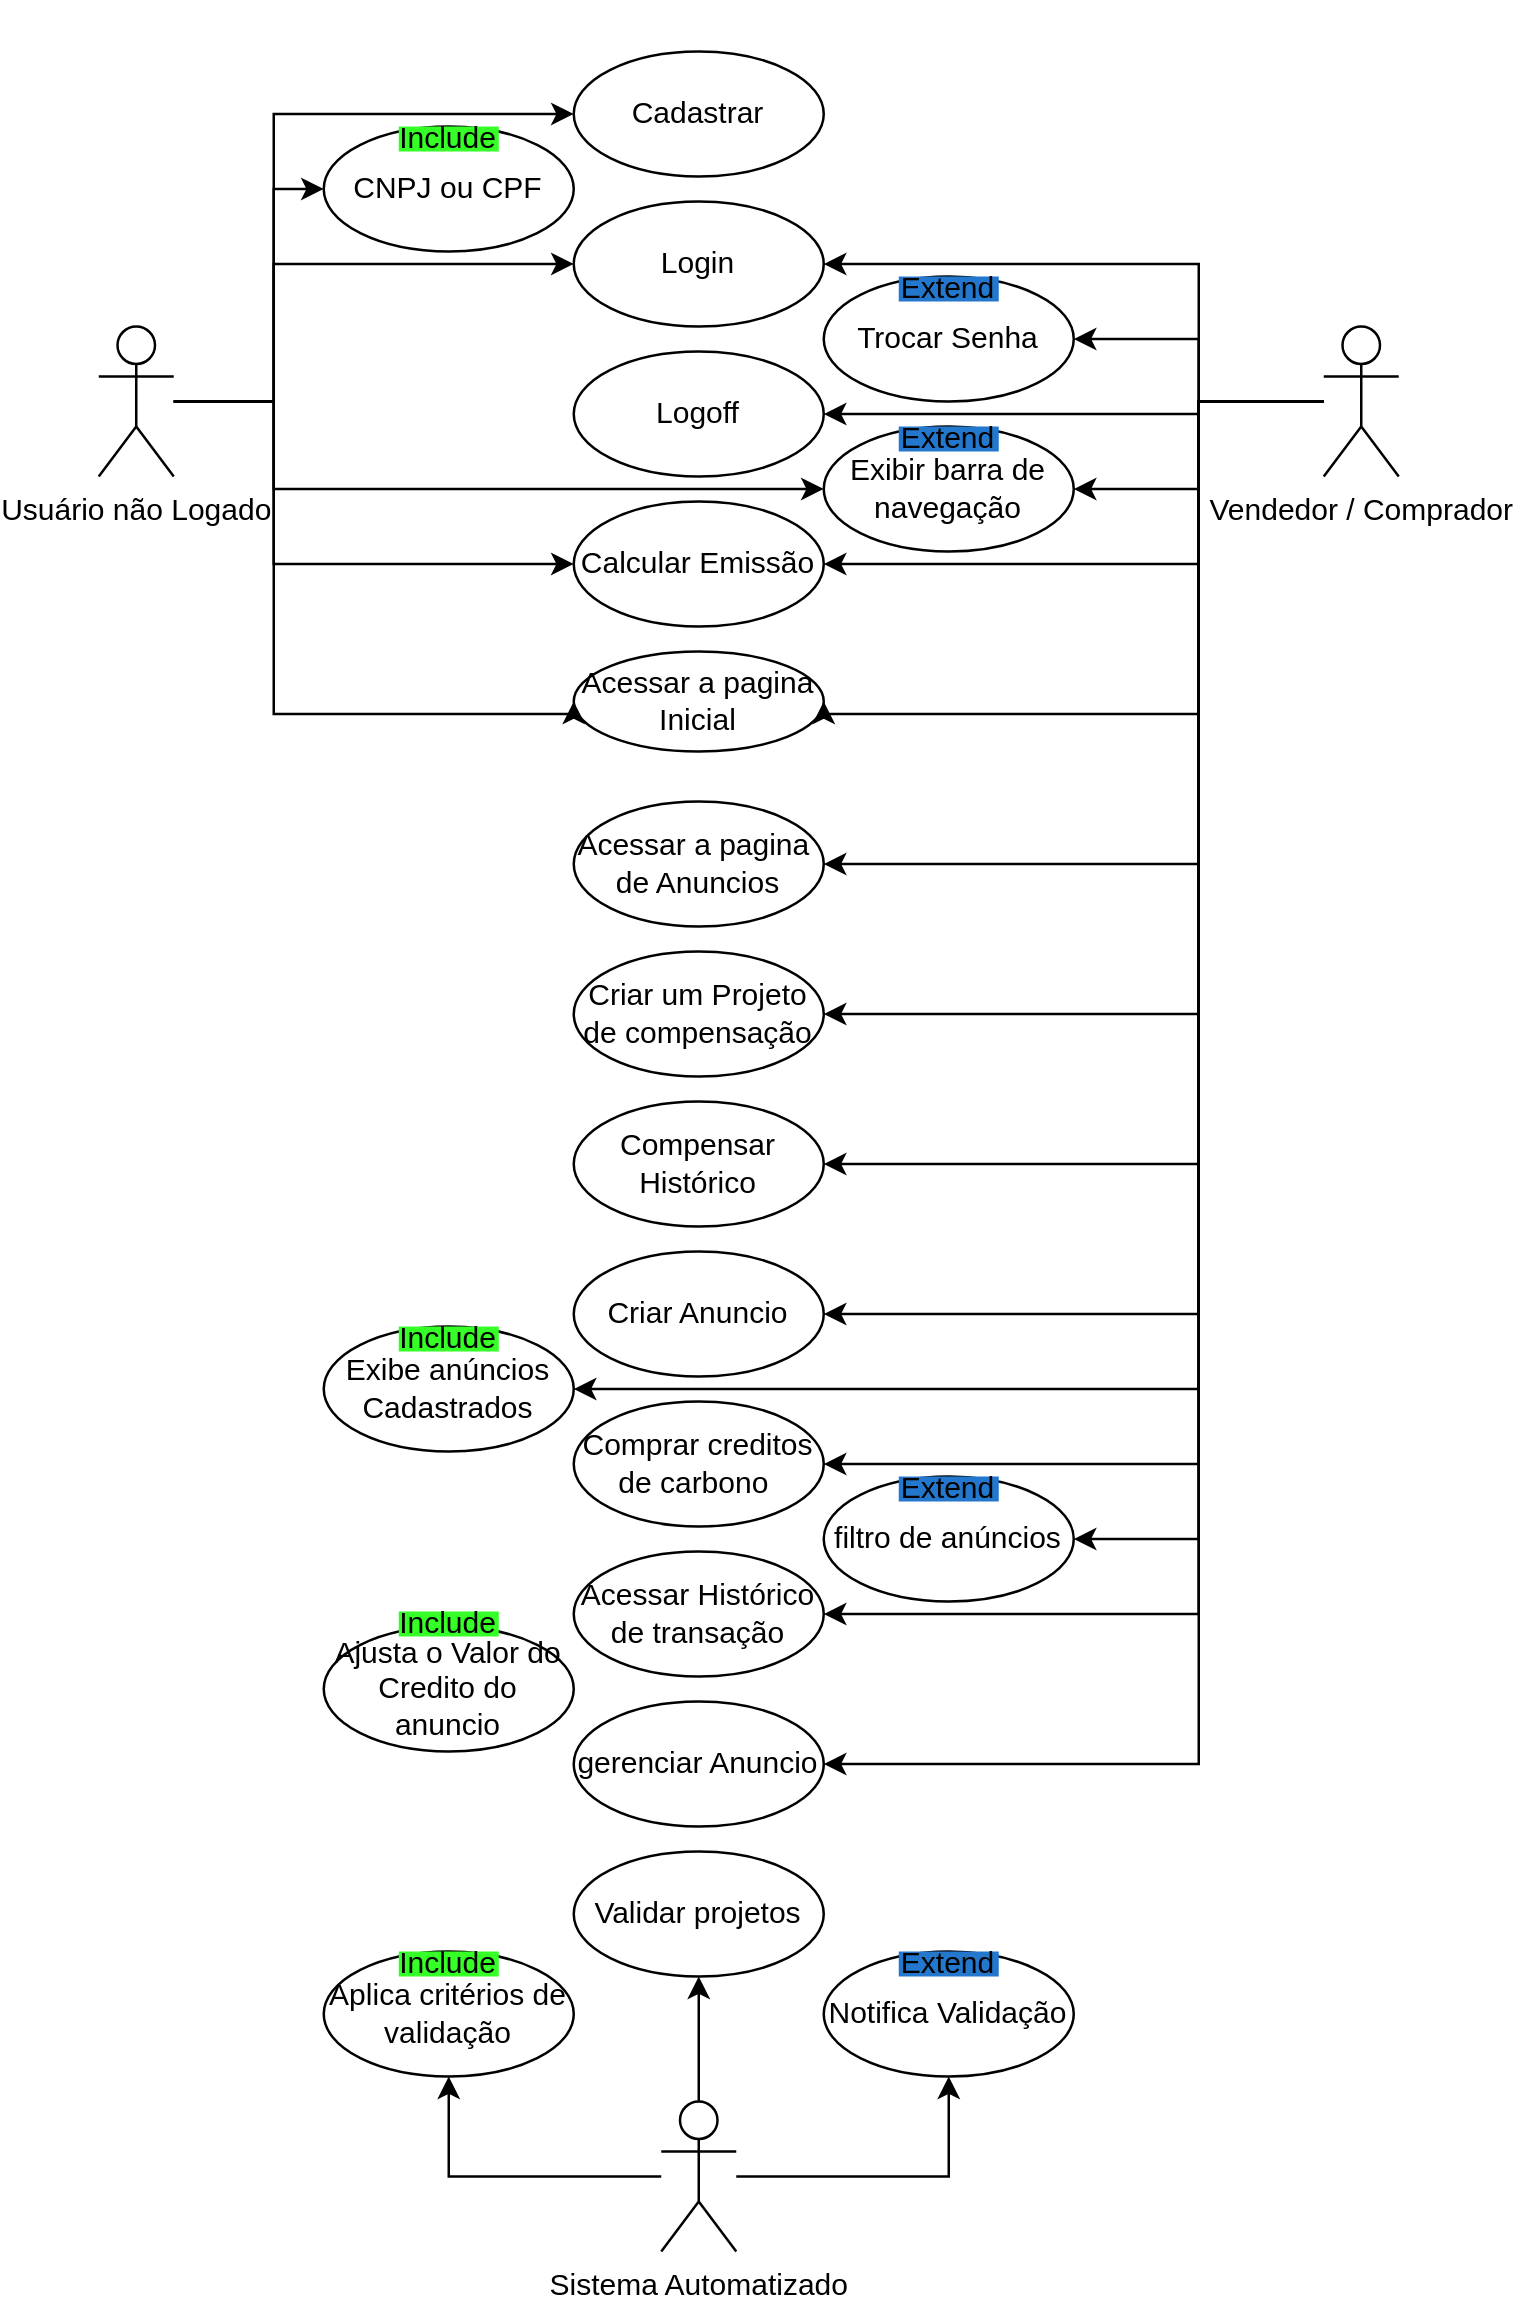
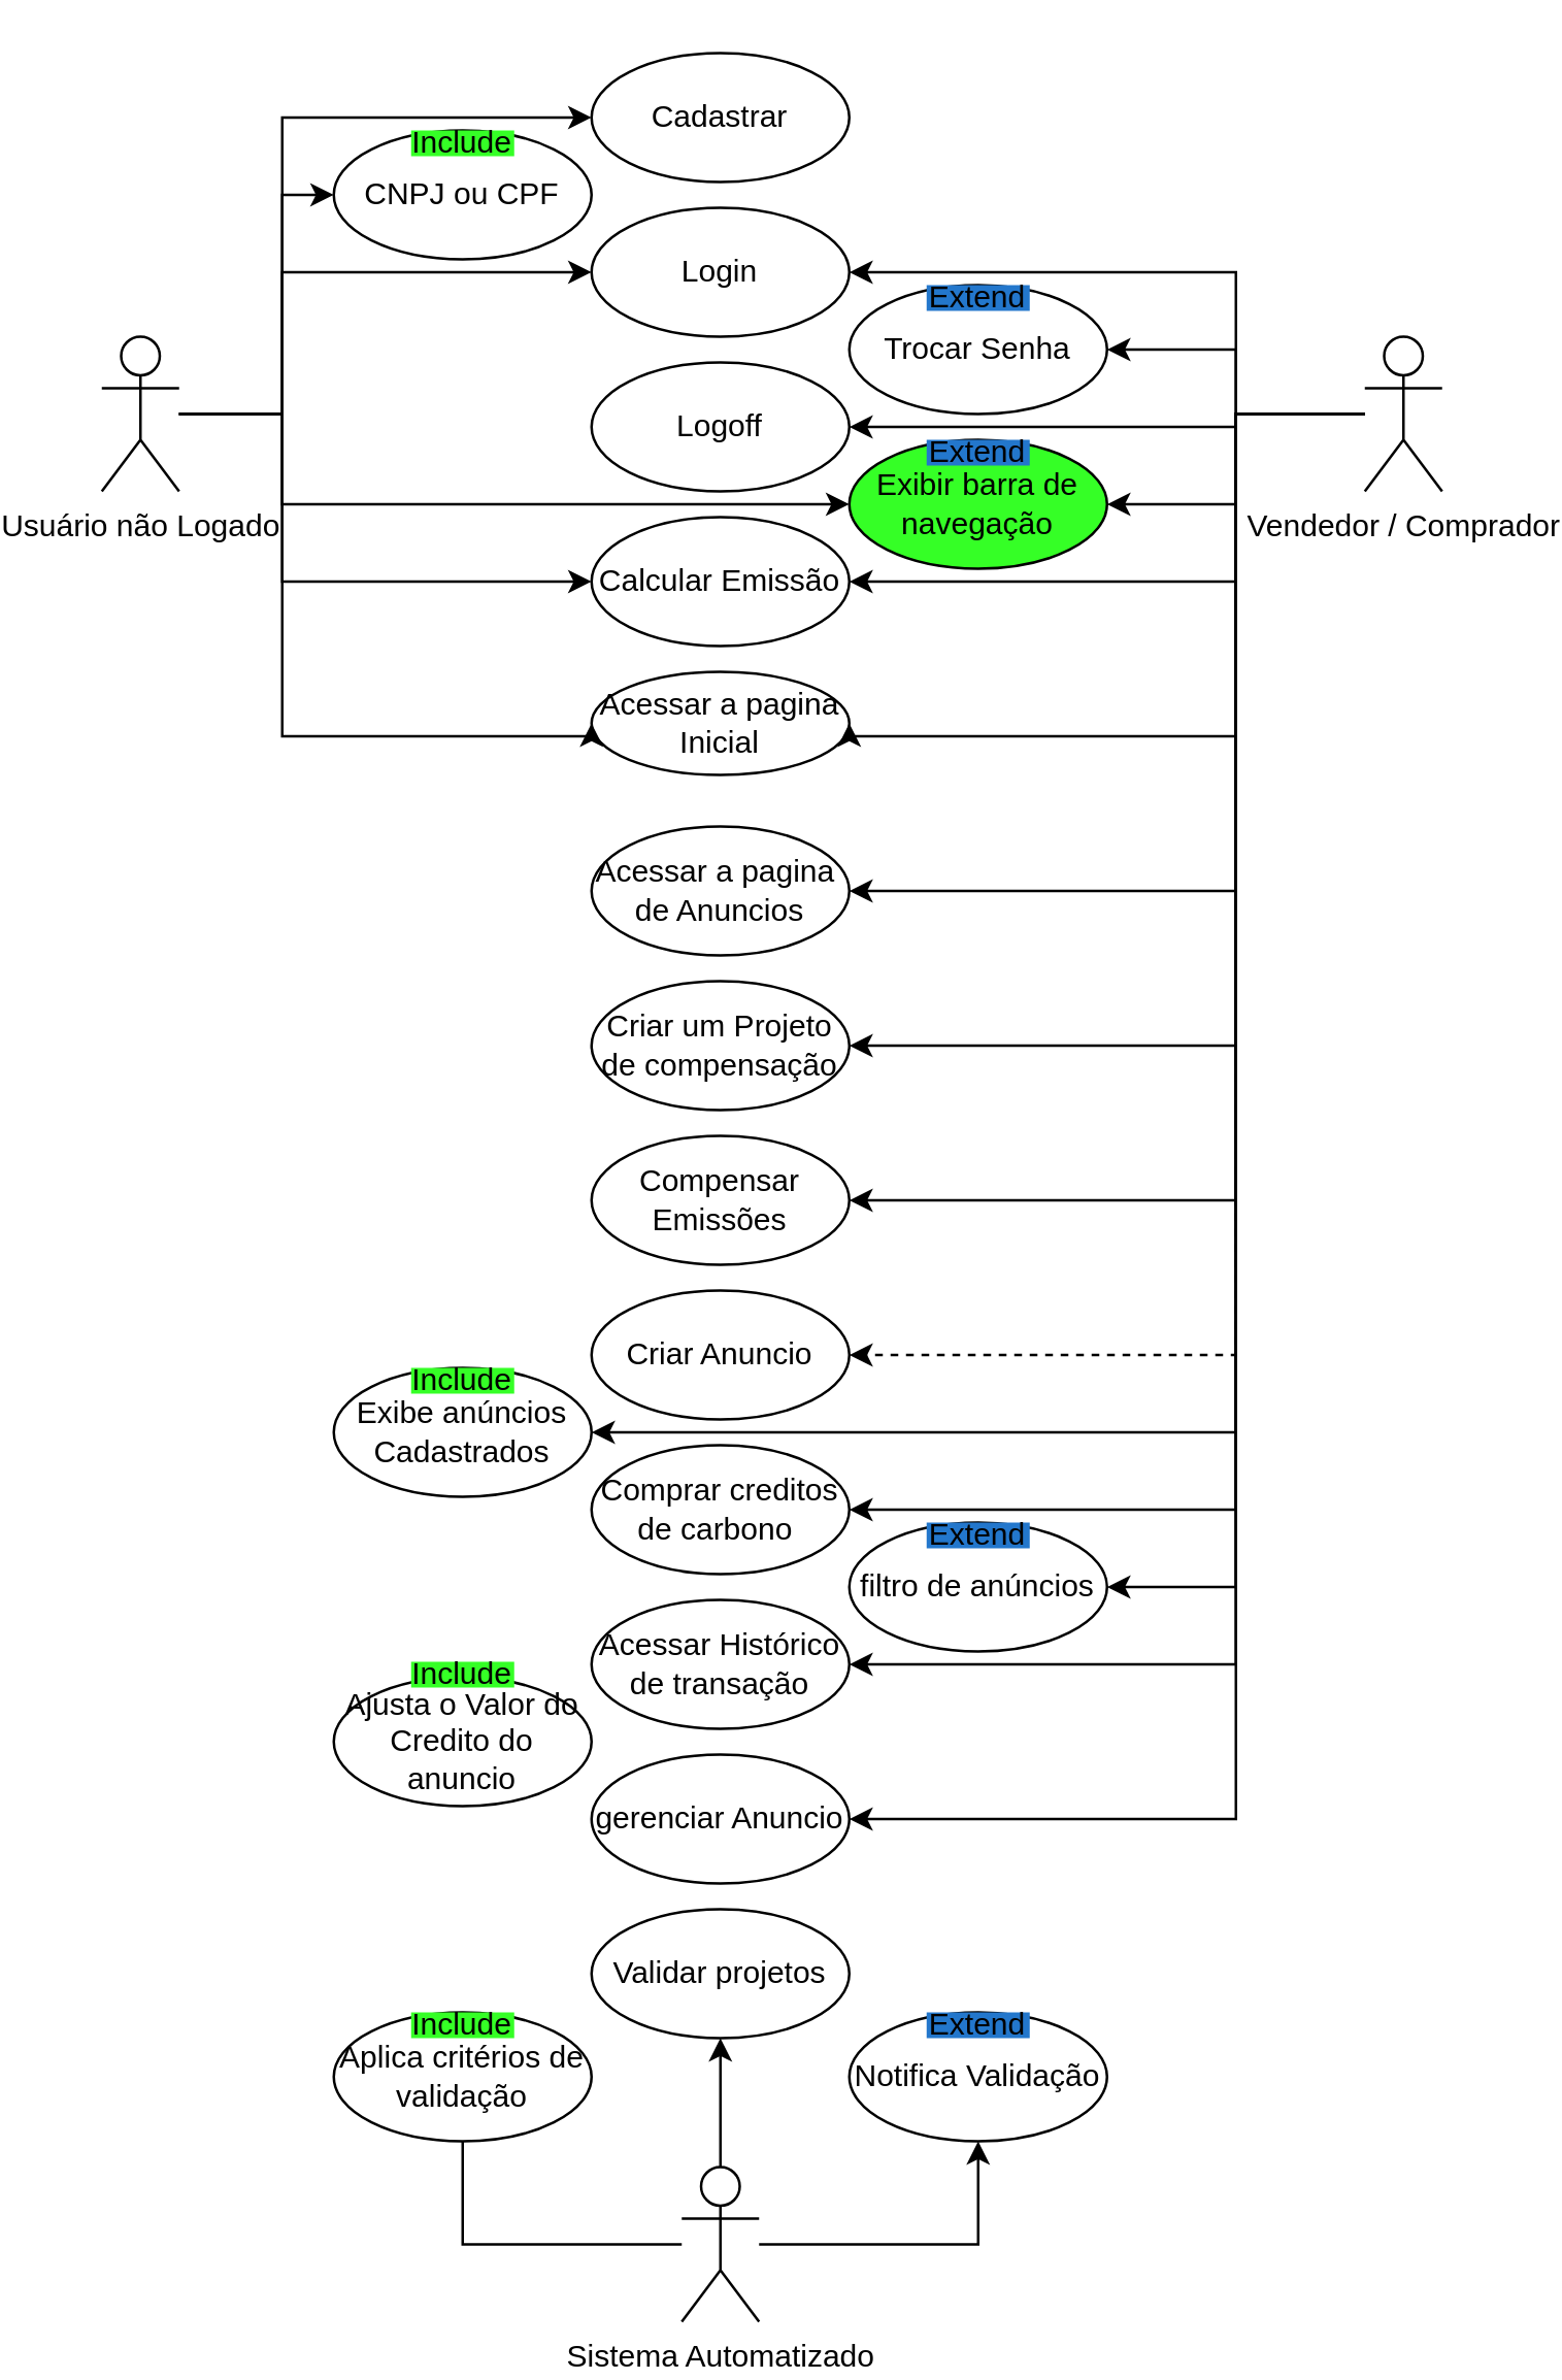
- <mxCell id="13" value="Exibir barra de navegação" style="ellipse;whiteSpace=wrap;html=1;" vertex="1" parent="1"><mxGeometry x="310" y="170" width="100" height="50" as="geometry" /></mxCell>
+ <mxCell id="13" value="Exibir barra de navegação" style="ellipse;whiteSpace=wrap;html=1;fillColor=#35ff26;" vertex="1" parent="1"><mxGeometry x="310" y="170" width="100" height="50" as="geometry" /></mxCell>
- <mxCell id="49" value="Compensar Histórico" style="ellipse;whiteSpace=wrap;html=1;" vertex="1" parent="1"><mxGeometry x="210" y="440" width="100" height="50" as="geometry" /></mxCell>
+ <mxCell id="49" value="Compensar Emissões" style="ellipse;whiteSpace=wrap;html=1;" vertex="1" parent="1"><mxGeometry x="210" y="440" width="100" height="50" as="geometry" /></mxCell>
- <mxCell id="37" style="edgeStyle=orthogonalEdgeStyle;rounded=0;orthogonalLoop=1;jettySize=auto;html=1;entryX=1;entryY=0.5;entryDx=0;entryDy=0;" edge="1" parent="1" source="46" target="7"><mxGeometry relative="1" as="geometry"><Array as="points"><mxPoint x="460" y="160" /><mxPoint x="460" y="525" /></Array></mxGeometry></mxCell>
+ <mxCell id="37" style="edgeStyle=orthogonalEdgeStyle;rounded=0;orthogonalLoop=1;jettySize=auto;html=1;entryX=1;entryY=0.5;entryDx=0;entryDy=0;dashed=1;" edge="1" parent="1" source="46" target="7"><mxGeometry relative="1" as="geometry"><Array as="points"><mxPoint x="460" y="160" /><mxPoint x="460" y="525" /></Array></mxGeometry></mxCell>
- <mxCell id="22" style="edgeStyle=orthogonalEdgeStyle;rounded=0;orthogonalLoop=1;jettySize=auto;html=1;entryX=0.5;entryY=1;entryDx=0;entryDy=0;" edge="1" parent="1" source="23" target="18"><mxGeometry relative="1" as="geometry" /></mxCell>
+ <mxCell id="22" style="edgeStyle=orthogonalEdgeStyle;rounded=0;orthogonalLoop=1;jettySize=auto;html=1;entryX=0.5;entryY=1;entryDx=0;entryDy=0;endArrow=none;" edge="1" parent="1" source="23" target="18"><mxGeometry relative="1" as="geometry" /></mxCell>
